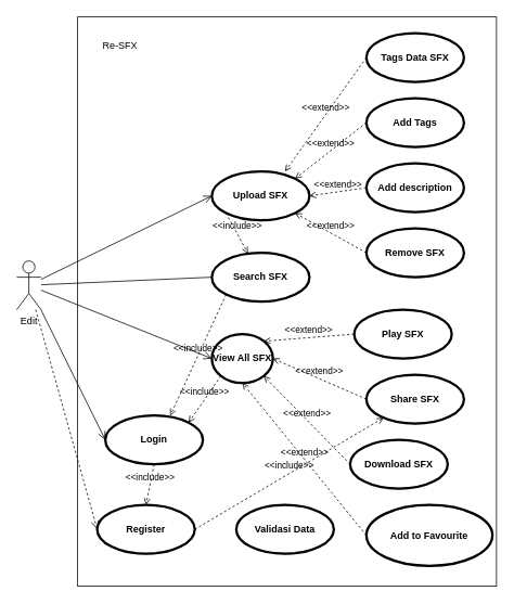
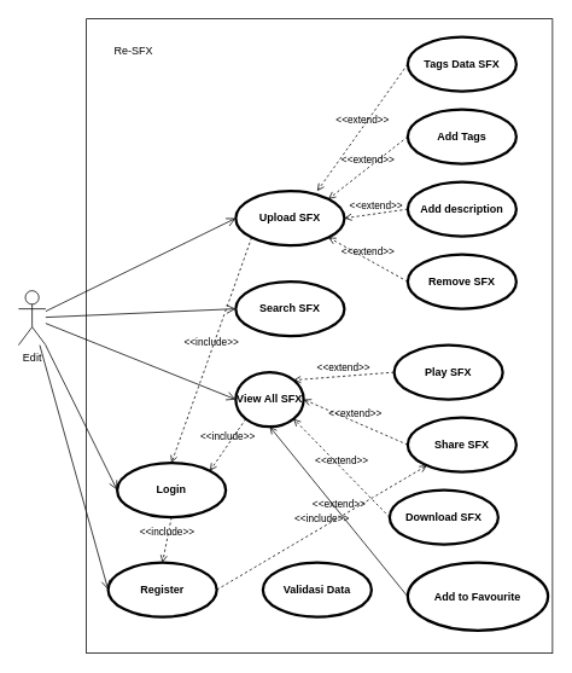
- <mxCell id="18" value="&amp;lt;&amp;lt;include&amp;gt;&amp;gt;" style="html=1;verticalAlign=bottom;labelBackgroundColor=none;endArrow=open;endFill=0;dashed=1;rounded=0;exitX=0;exitY=1;exitDx=0;exitDy=0;" parent="1" source="7" target="17" edge="1"><mxGeometry width="160" relative="1" as="geometry"><mxPoint x="200" y="300" as="sourcePoint" /><mxPoint x="40" y="300" as="targetPoint" /></mxGeometry></mxCell>
+ <mxCell id="18" value="&amp;lt;&amp;lt;include&amp;gt;&amp;gt;" style="html=1;verticalAlign=bottom;labelBackgroundColor=none;endArrow=open;endFill=0;dashed=1;rounded=0;exitX=0;exitY=1;exitDx=0;exitDy=0;entryX=0.5;entryY=0;entryDx=0;entryDy=0;" parent="1" source="7" target="4" edge="1"><mxGeometry width="160" relative="1" as="geometry"><mxPoint x="200" y="300" as="sourcePoint" /><mxPoint x="40" y="300" as="targetPoint" /></mxGeometry></mxCell>
- <mxCell id="21" value="" style="endArrow=none;startArrow=none;endFill=0;startFill=0;endSize=8;html=1;verticalAlign=bottom;labelBackgroundColor=none;strokeWidth=1;rounded=0;entryX=0;entryY=0.5;entryDx=0;entryDy=0;" parent="1" source="3" target="17" edge="1"><mxGeometry width="160" relative="1" as="geometry"><mxPoint x="30" y="396" as="sourcePoint" /><mxPoint x="309" y="320" as="targetPoint" /></mxGeometry></mxCell>
+ <mxCell id="21" value="" style="endArrow=open;startArrow=none;endFill=0;startFill=0;endSize=8;html=1;verticalAlign=bottom;labelBackgroundColor=none;strokeWidth=1;rounded=0;entryX=0;entryY=0.5;entryDx=0;entryDy=0;" parent="1" source="3" target="17" edge="1"><mxGeometry width="160" relative="1" as="geometry"><mxPoint x="30" y="396" as="sourcePoint" /><mxPoint x="309" y="320" as="targetPoint" /></mxGeometry></mxCell>
- <mxCell id="25" value="&amp;lt;&amp;lt;include&amp;gt;&amp;gt;" style="html=1;verticalAlign=bottom;labelBackgroundColor=none;endArrow=open;endFill=0;dashed=1;rounded=0;exitX=0;exitY=1;exitDx=0;exitDy=0;entryX=0.665;entryY=0.004;entryDx=0;entryDy=0;entryPerimeter=0;" parent="1" source="17" target="4" edge="1"><mxGeometry width="160" relative="1" as="geometry"><mxPoint x="327" y="341" as="sourcePoint" /><mxPoint x="189" y="510" as="targetPoint" /></mxGeometry></mxCell>
- <mxCell id="24" value="" style="endArrow=open;startArrow=none;endFill=0;startFill=0;endSize=8;html=1;verticalAlign=bottom;labelBackgroundColor=none;strokeWidth=1;rounded=0;entryX=0;entryY=0.5;entryDx=0;entryDy=0;dashed=1;" parent="1" source="3" target="5" edge="1"><mxGeometry width="160" relative="1" as="geometry"><mxPoint x="30" y="418" as="sourcePoint" /><mxPoint x="129" y="540" as="targetPoint" /></mxGeometry></mxCell>
+ <mxCell id="24" value="" style="endArrow=open;startArrow=none;endFill=0;startFill=0;endSize=8;html=1;verticalAlign=bottom;labelBackgroundColor=none;strokeWidth=1;rounded=0;entryX=0;entryY=0.5;entryDx=0;entryDy=0;" parent="1" source="3" target="5" edge="1"><mxGeometry width="160" relative="1" as="geometry"><mxPoint x="30" y="418" as="sourcePoint" /><mxPoint x="129" y="540" as="targetPoint" /></mxGeometry></mxCell>
- <mxCell id="35" value="&amp;lt;&amp;lt;extend&amp;gt;&amp;gt;" style="html=1;verticalAlign=bottom;labelBackgroundColor=none;endArrow=open;endFill=0;dashed=1;rounded=0;entryX=0.5;entryY=1;entryDx=0;entryDy=0;exitX=0;exitY=0.5;exitDx=0;exitDy=0;" parent="1" source="12" target="16" edge="1"><mxGeometry width="160" relative="1" as="geometry"><mxPoint x="460" y="570" as="sourcePoint" /><mxPoint x="372" y="471" as="targetPoint" /></mxGeometry></mxCell>
+ <mxCell id="35" value="&amp;lt;&amp;lt;extend&amp;gt;&amp;gt;" style="html=1;verticalAlign=bottom;labelBackgroundColor=none;endArrow=open;endFill=0;dashed=0;rounded=0;entryX=0.5;entryY=1;entryDx=0;entryDy=0;exitX=0;exitY=0.5;exitDx=0;exitDy=0;" parent="1" source="12" target="16" edge="1"><mxGeometry width="160" relative="1" as="geometry"><mxPoint x="460" y="570" as="sourcePoint" /><mxPoint x="372" y="471" as="targetPoint" /></mxGeometry></mxCell>
